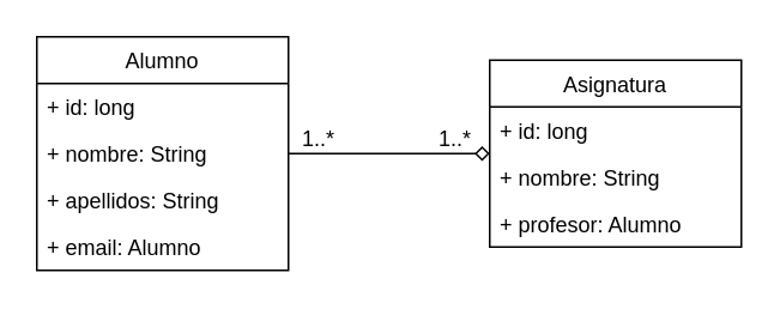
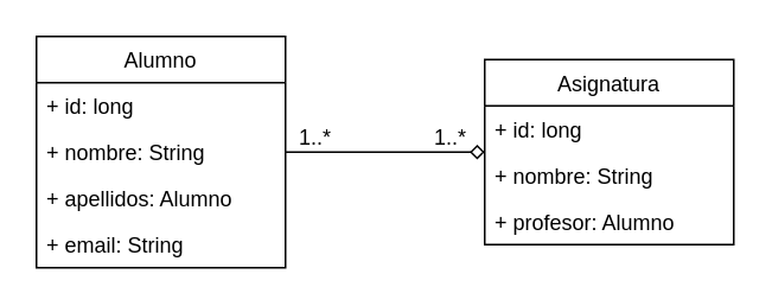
- <mxCell id="6" value="+ apellidos: String&#10;" style="text;strokeColor=none;fillColor=none;align=left;verticalAlign=top;spacingLeft=4;spacingRight=4;overflow=hidden;rotatable=0;points=[[0,0.5],[1,0.5]];portConstraint=eastwest;" vertex="1" parent="3"><mxGeometry y="78" width="140" height="26" as="geometry" /></mxCell>
+ <mxCell id="6" value="+ apellidos: Alumno&#10;" style="text;strokeColor=none;fillColor=none;align=left;verticalAlign=top;spacingLeft=4;spacingRight=4;overflow=hidden;rotatable=0;points=[[0,0.5],[1,0.5]];portConstraint=eastwest;" vertex="1" parent="3"><mxGeometry y="78" width="140" height="26" as="geometry" /></mxCell>
- <mxCell id="7" value="+ email: Alumno&#10;" style="text;strokeColor=none;fillColor=none;align=left;verticalAlign=top;spacingLeft=4;spacingRight=4;overflow=hidden;rotatable=0;points=[[0,0.5],[1,0.5]];portConstraint=eastwest;" vertex="1" parent="3"><mxGeometry y="104" width="140" height="26" as="geometry" /></mxCell>
+ <mxCell id="7" value="+ email: String&#10;" style="text;strokeColor=none;fillColor=none;align=left;verticalAlign=top;spacingLeft=4;spacingRight=4;overflow=hidden;rotatable=0;points=[[0,0.5],[1,0.5]];portConstraint=eastwest;" vertex="1" parent="3"><mxGeometry y="104" width="140" height="26" as="geometry" /></mxCell>
